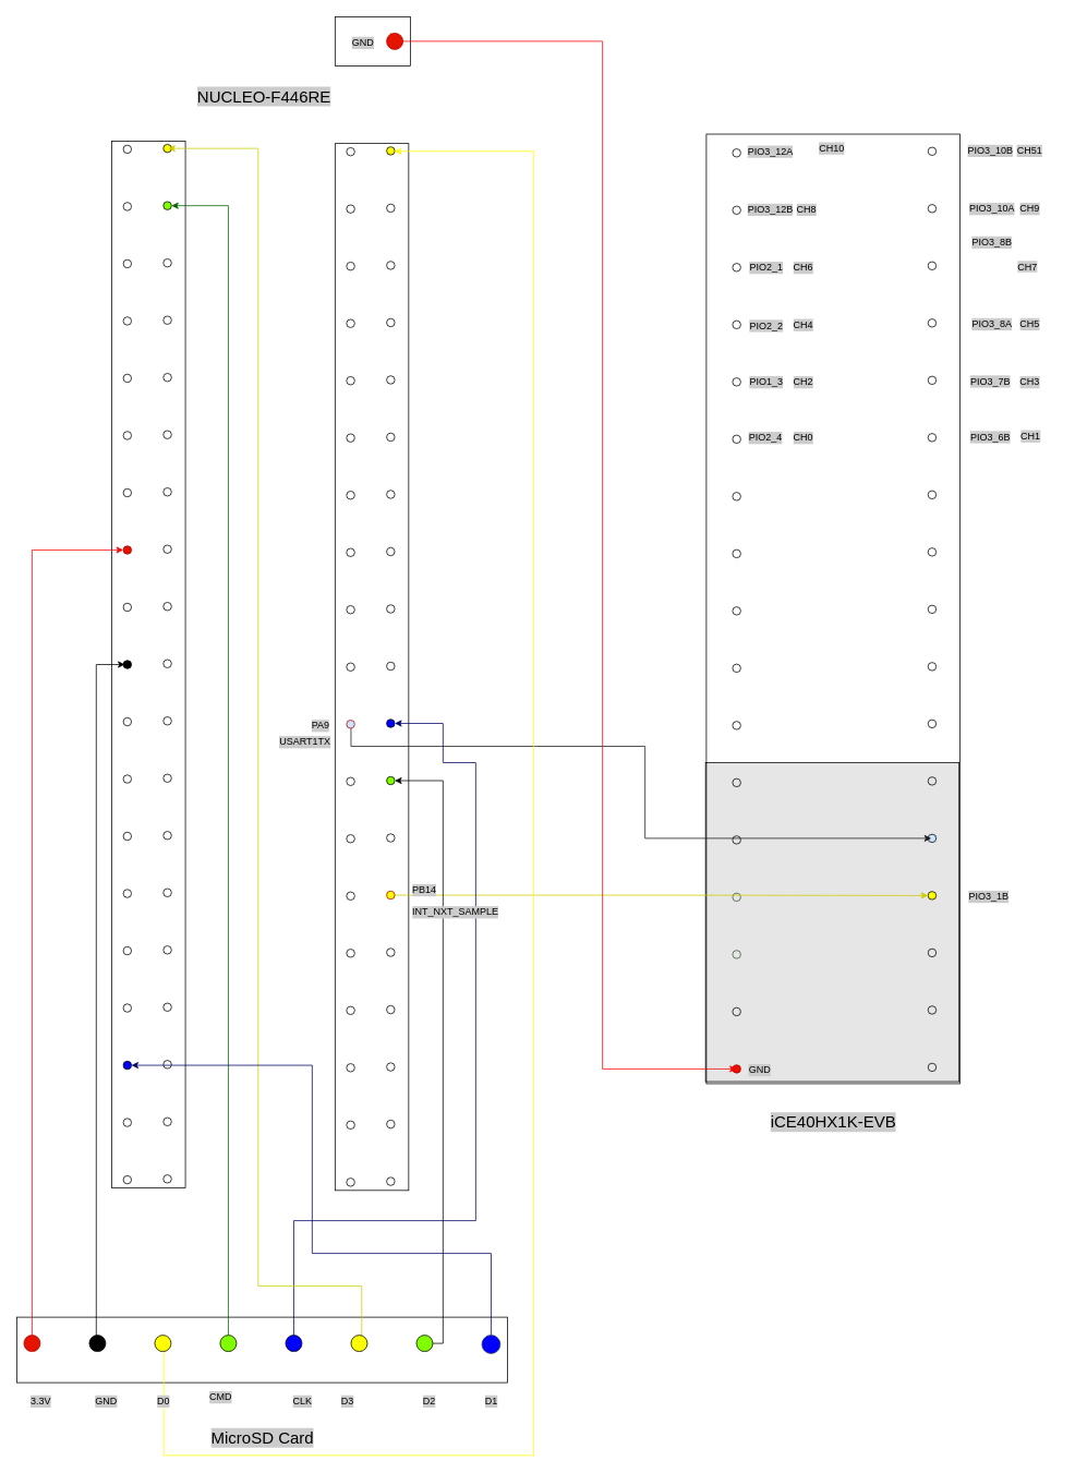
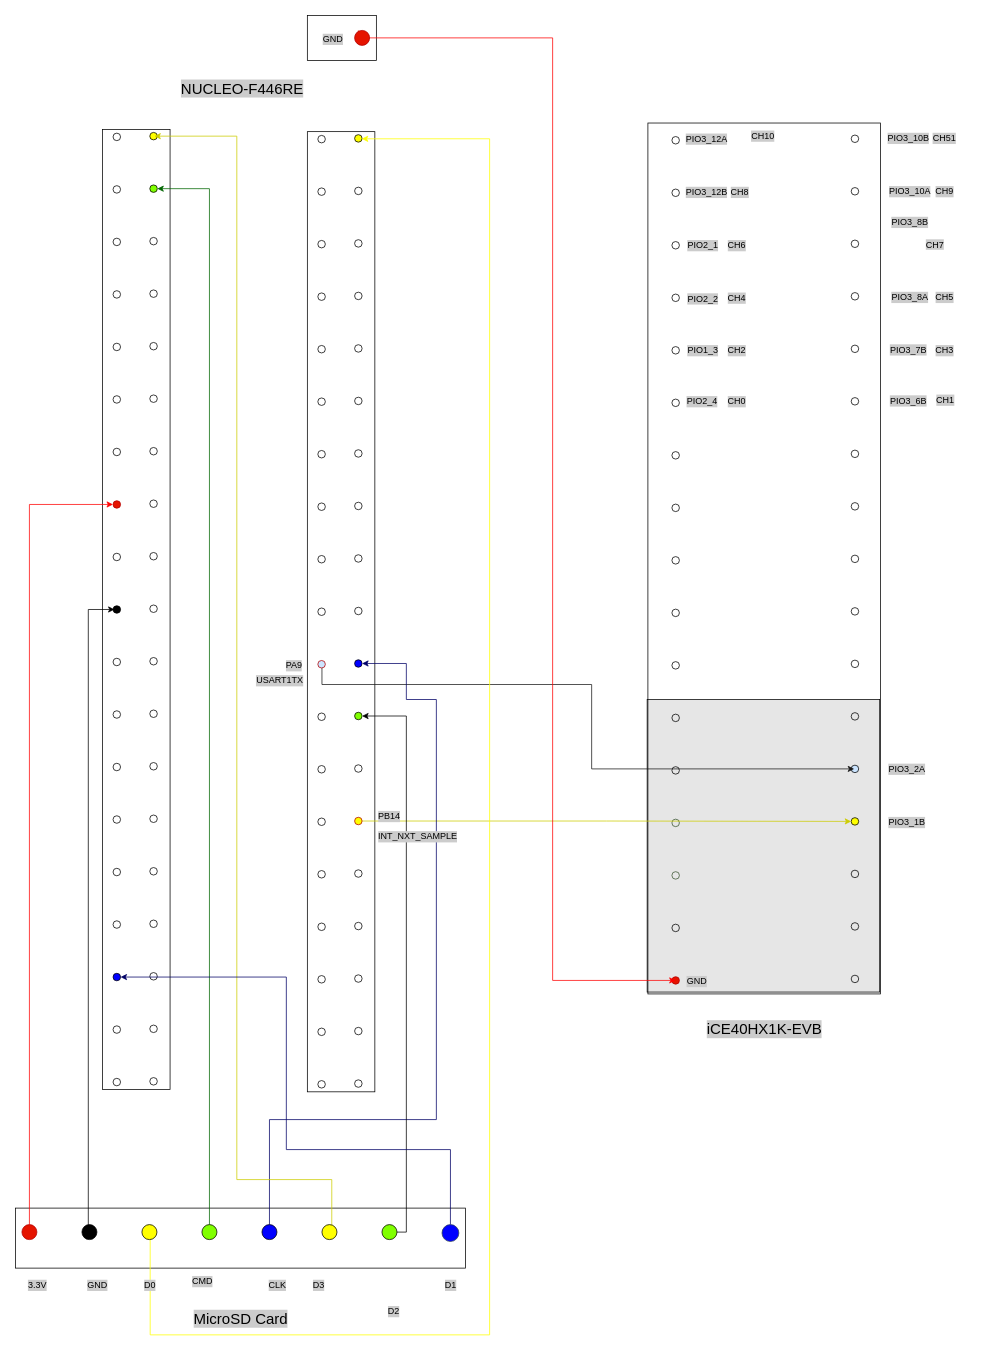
- <mxCell id="165" value="&lt;span style=&quot;text-align: center ; background-color: rgb(204 , 204 , 204)&quot;&gt;CH7&lt;/span&gt;" style="text;whiteSpace=wrap;html=1;fontSize=12;" vertex="1" parent="1"><mxGeometry x="1242" y="312" width="50" height="30" as="geometry" /></mxCell>
+ <mxCell id="165" value="&lt;span style=&quot;text-align: center ; background-color: rgb(204 , 204 , 204)&quot;&gt;CH7&lt;/span&gt;" style="text;whiteSpace=wrap;html=1;fontSize=12;" vertex="1" parent="1"><mxGeometry x="1232" y="312" width="50" height="30" as="geometry" /></mxCell>
+ <mxCell id="140" value="PIO3_2A" style="text;html=1;resizable=0;autosize=1;align=center;verticalAlign=middle;points=[];fillColor=none;strokeColor=none;rounded=0;labelBackgroundColor=#CCCCCC;" vertex="1" parent="1"><mxGeometry x="1178" y="1015" width="60" height="20" as="geometry" /></mxCell>
- <mxCell id="174" value="D2" style="text;html=1;resizable=0;autosize=1;align=center;verticalAlign=middle;points=[];fillColor=none;strokeColor=none;rounded=0;labelBackgroundColor=#CCCCCC;fontSize=12;" vertex="1" parent="1"><mxGeometry x="508.5" y="1703" width="30" height="20" as="geometry" /></mxCell>
+ <mxCell id="174" value="D2" style="text;html=1;resizable=0;autosize=1;align=center;verticalAlign=middle;points=[];fillColor=none;strokeColor=none;rounded=0;labelBackgroundColor=#CCCCCC;fontSize=12;" vertex="1" parent="1"><mxGeometry x="508.5" y="1738" width="30" height="20" as="geometry" /></mxCell>
